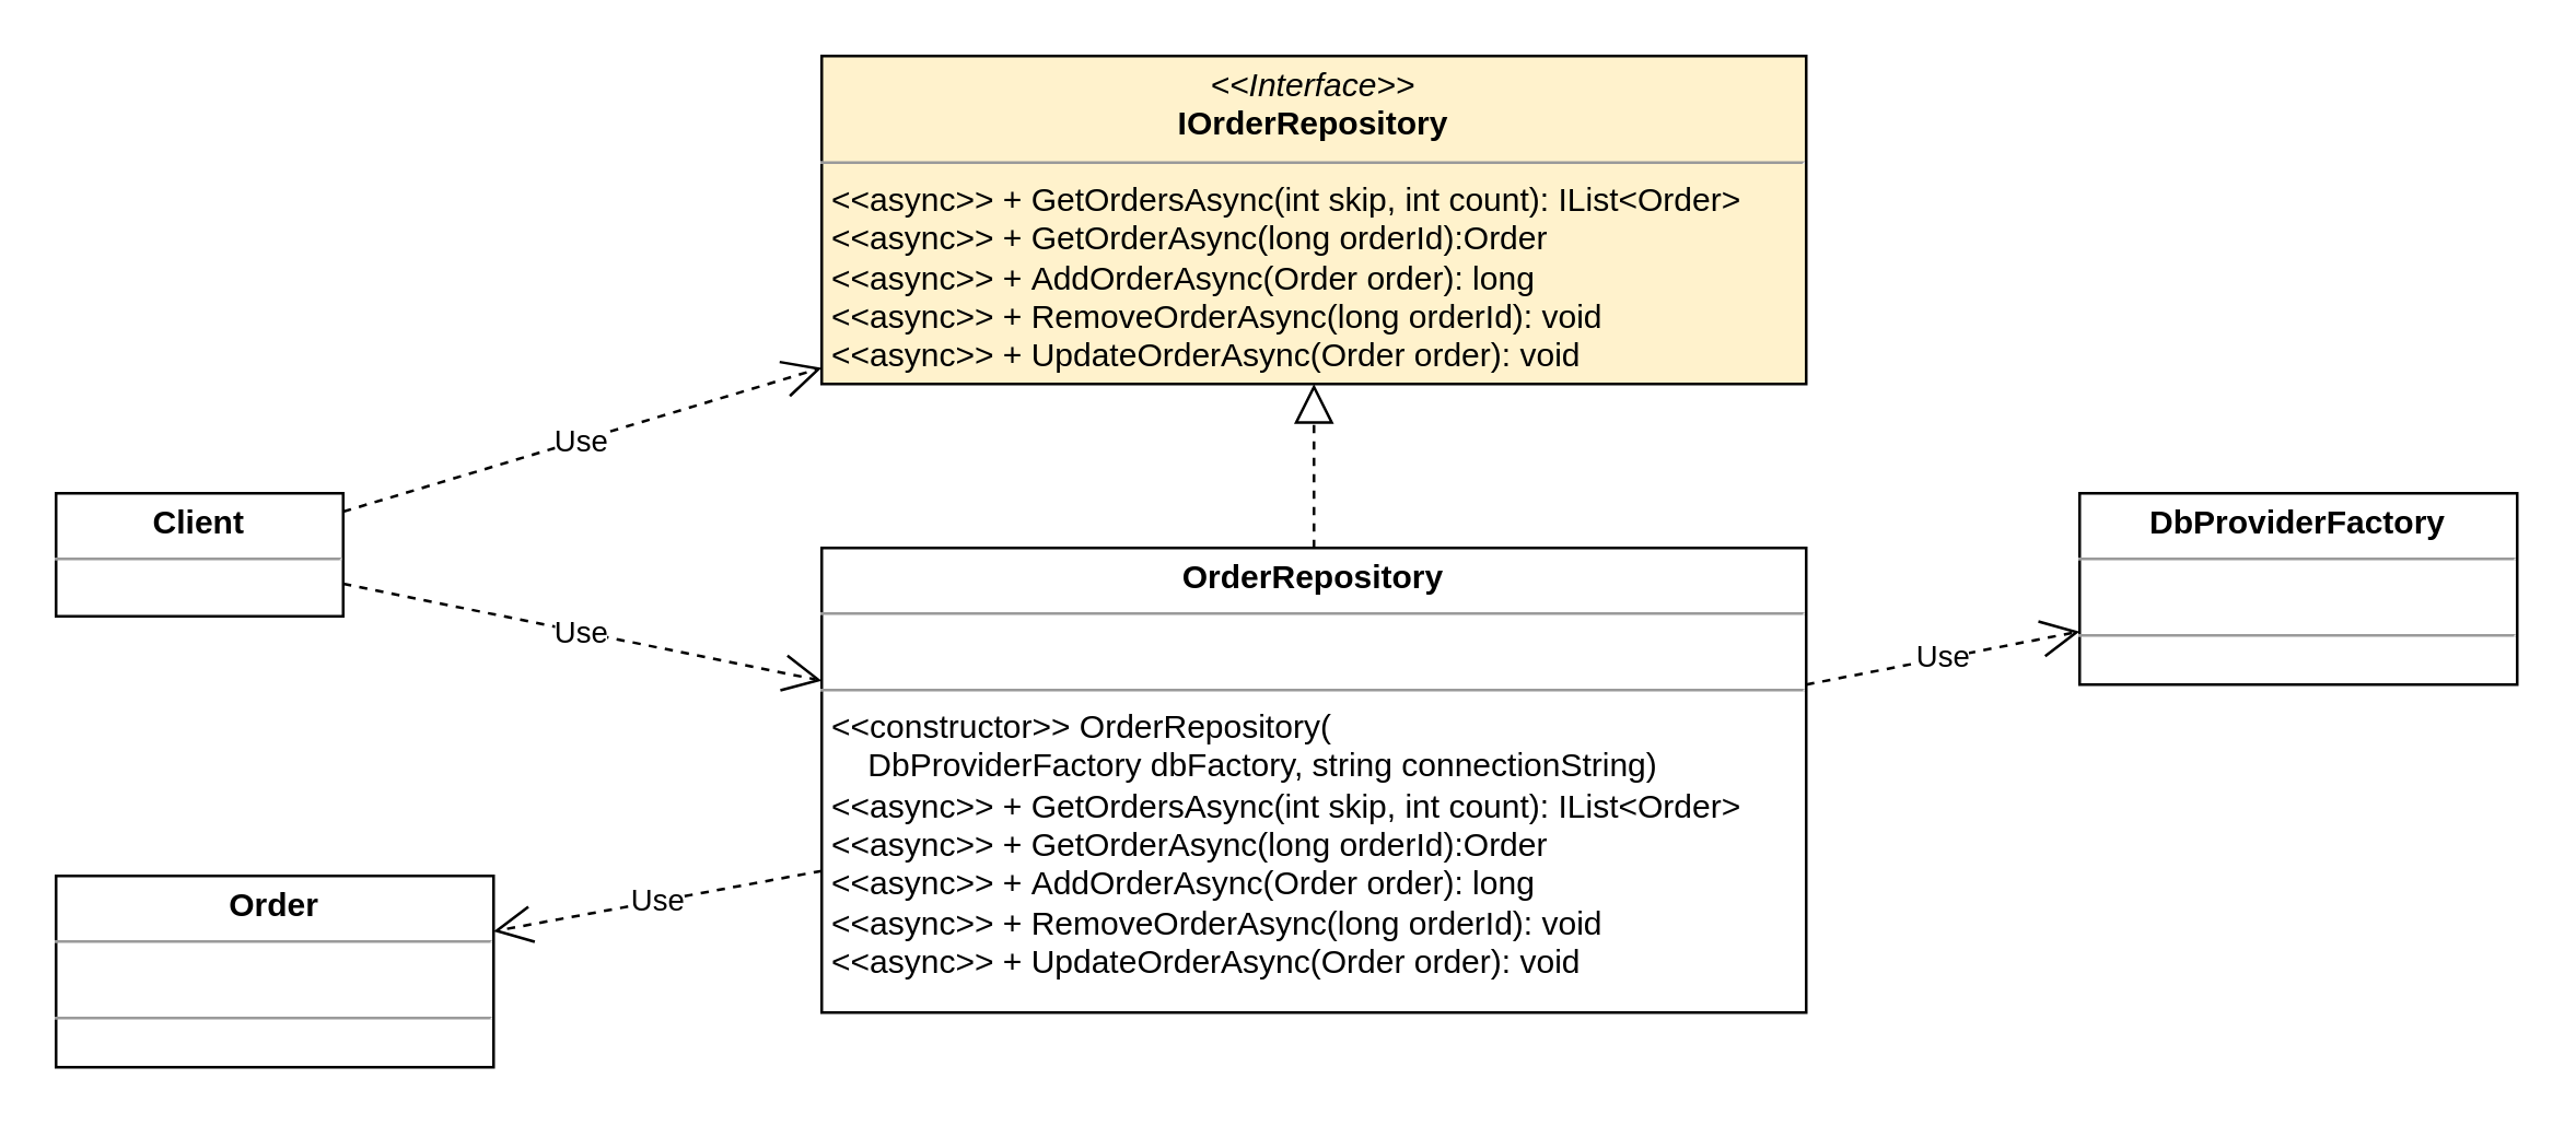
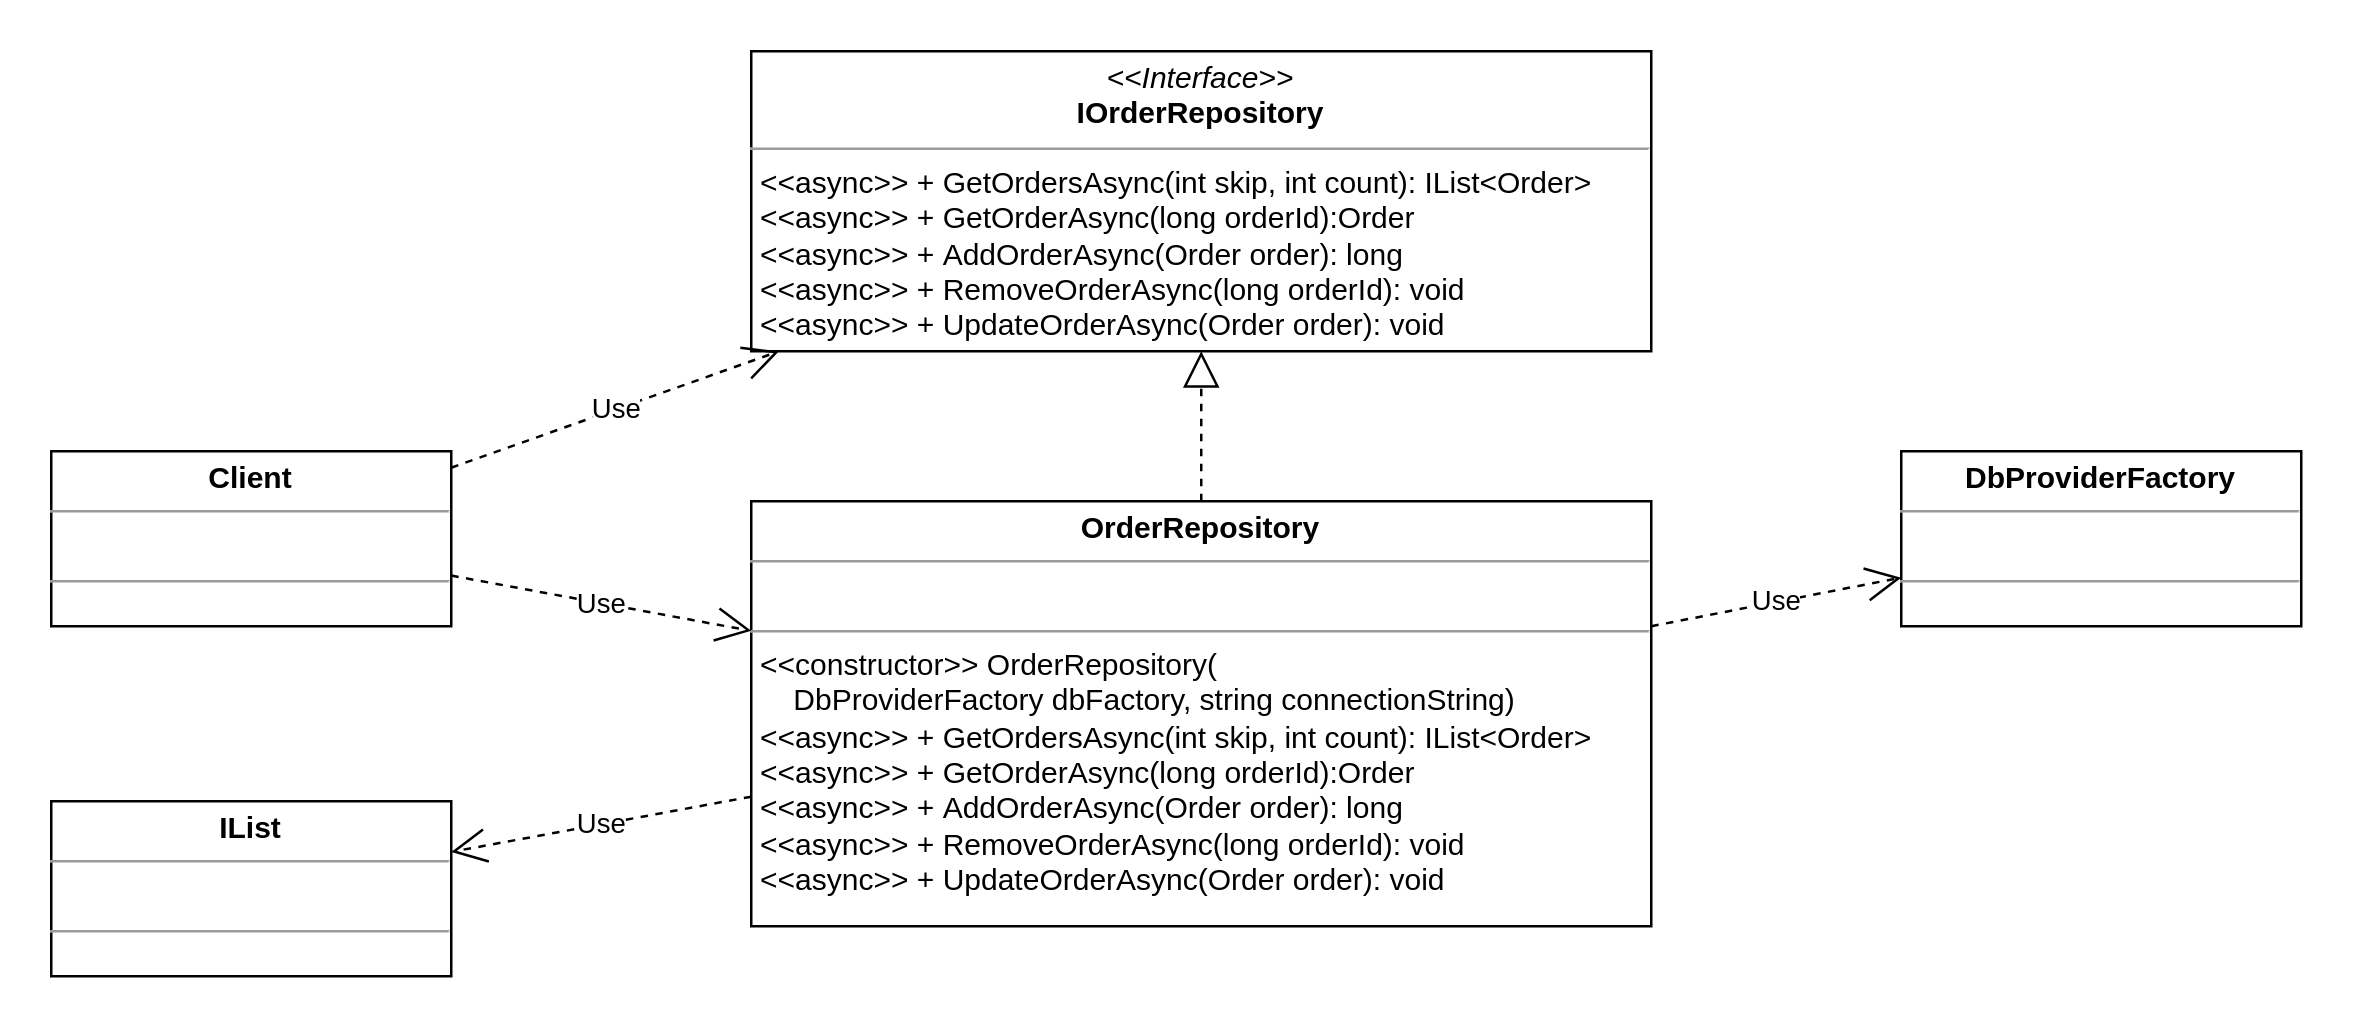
- <mxCell id="3" value="&lt;p style=&quot;margin:0px;margin-top:4px;text-align:center;&quot;&gt;&lt;i&gt;&amp;lt;&amp;lt;Interface&amp;gt;&amp;gt;&lt;/i&gt;&lt;br&gt;&lt;b&gt;IOrderRepository&lt;/b&gt;&lt;br&gt;&lt;/p&gt;&lt;hr size=&quot;1&quot;&gt;&lt;p style=&quot;border-color: var(--border-color); margin: 0px 0px 0px 4px;&quot;&gt;&amp;lt;&amp;lt;async&amp;gt;&amp;gt; +&amp;nbsp;&lt;span style=&quot;border-color: var(--border-color); background-color: initial;&quot;&gt;GetOrdersAsync(int skip, int count): IList&amp;lt;Order&amp;gt;&lt;/span&gt;&lt;/p&gt;&lt;p style=&quot;border-color: var(--border-color); margin: 0px 0px 0px 4px;&quot;&gt;&amp;lt;&amp;lt;async&amp;gt;&amp;gt;&amp;nbsp;+ GetOrderAsync(long orderId):Order&lt;/p&gt;&lt;p style=&quot;border-color: var(--border-color); margin: 0px 0px 0px 4px;&quot;&gt;&amp;lt;&amp;lt;async&amp;gt;&amp;gt; +&amp;nbsp;AddOrderAsync(Order order): long&lt;/p&gt;&lt;p style=&quot;border-color: var(--border-color); margin: 0px 0px 0px 4px;&quot;&gt;&amp;lt;&amp;lt;async&amp;gt;&amp;gt;&amp;nbsp;+&amp;nbsp;RemoveOrderAsync(long orderId): void&lt;/p&gt;&lt;p style=&quot;border-color: var(--border-color); margin: 0px 0px 0px 4px;&quot;&gt;&amp;lt;&amp;lt;async&amp;gt;&amp;gt; + UpdateOrderAsync(Order order): void&lt;/p&gt;" style="verticalAlign=top;align=left;overflow=fill;fontSize=12;fontFamily=Helvetica;html=1;fillColor=#fff2cc;" parent="1" vertex="1"><mxGeometry x="300" y="20" width="360" height="120" as="geometry" /></mxCell>
+ <mxCell id="3" value="&lt;p style=&quot;margin:0px;margin-top:4px;text-align:center;&quot;&gt;&lt;i&gt;&amp;lt;&amp;lt;Interface&amp;gt;&amp;gt;&lt;/i&gt;&lt;br&gt;&lt;b&gt;IOrderRepository&lt;/b&gt;&lt;br&gt;&lt;/p&gt;&lt;hr size=&quot;1&quot;&gt;&lt;p style=&quot;border-color: var(--border-color); margin: 0px 0px 0px 4px;&quot;&gt;&amp;lt;&amp;lt;async&amp;gt;&amp;gt; +&amp;nbsp;&lt;span style=&quot;border-color: var(--border-color); background-color: initial;&quot;&gt;GetOrdersAsync(int skip, int count): IList&amp;lt;Order&amp;gt;&lt;/span&gt;&lt;/p&gt;&lt;p style=&quot;border-color: var(--border-color); margin: 0px 0px 0px 4px;&quot;&gt;&amp;lt;&amp;lt;async&amp;gt;&amp;gt;&amp;nbsp;+ GetOrderAsync(long orderId):Order&lt;/p&gt;&lt;p style=&quot;border-color: var(--border-color); margin: 0px 0px 0px 4px;&quot;&gt;&amp;lt;&amp;lt;async&amp;gt;&amp;gt; +&amp;nbsp;AddOrderAsync(Order order): long&lt;/p&gt;&lt;p style=&quot;border-color: var(--border-color); margin: 0px 0px 0px 4px;&quot;&gt;&amp;lt;&amp;lt;async&amp;gt;&amp;gt;&amp;nbsp;+&amp;nbsp;RemoveOrderAsync(long orderId): void&lt;/p&gt;&lt;p style=&quot;border-color: var(--border-color); margin: 0px 0px 0px 4px;&quot;&gt;&amp;lt;&amp;lt;async&amp;gt;&amp;gt; + UpdateOrderAsync(Order order): void&lt;/p&gt;" style="verticalAlign=top;align=left;overflow=fill;fontSize=12;fontFamily=Helvetica;html=1;" parent="1" vertex="1"><mxGeometry x="300" y="20" width="360" height="120" as="geometry" /></mxCell>
- <mxCell id="7" value="&lt;p style=&quot;margin:0px;margin-top:4px;text-align:center;&quot;&gt;&lt;b&gt;Client&lt;/b&gt;&lt;/p&gt;&lt;hr size=&quot;1&quot;&gt;&lt;p style=&quot;margin:0px;margin-left:4px;&quot;&gt;&lt;br&gt;&lt;/p&gt;&lt;hr size=&quot;1&quot;&gt;&lt;p style=&quot;margin:0px;margin-left:4px;&quot;&gt;&lt;br&gt;&lt;/p&gt;" style="verticalAlign=top;align=left;overflow=fill;fontSize=12;fontFamily=Helvetica;html=1;whiteSpace=wrap;" parent="1" vertex="1"><mxGeometry x="20" y="180" width="105" height="45" as="geometry" /></mxCell>
+ <mxCell id="7" value="&lt;p style=&quot;margin:0px;margin-top:4px;text-align:center;&quot;&gt;&lt;b&gt;Client&lt;/b&gt;&lt;/p&gt;&lt;hr size=&quot;1&quot;&gt;&lt;p style=&quot;margin:0px;margin-left:4px;&quot;&gt;&lt;br&gt;&lt;/p&gt;&lt;hr size=&quot;1&quot;&gt;&lt;p style=&quot;margin:0px;margin-left:4px;&quot;&gt;&lt;br&gt;&lt;/p&gt;" style="verticalAlign=top;align=left;overflow=fill;fontSize=12;fontFamily=Helvetica;html=1;whiteSpace=wrap;" parent="1" vertex="1"><mxGeometry x="20" y="180" width="160" height="70" as="geometry" /></mxCell>
- <mxCell id="5" value="&lt;p style=&quot;margin:0px;margin-top:4px;text-align:center;&quot;&gt;&lt;b&gt;Order&lt;/b&gt;&lt;/p&gt;&lt;hr size=&quot;1&quot;&gt;&lt;p style=&quot;margin:0px;margin-left:4px;&quot;&gt;&lt;br&gt;&lt;/p&gt;&lt;hr size=&quot;1&quot;&gt;&lt;p style=&quot;margin:0px;margin-left:4px;&quot;&gt;&lt;br&gt;&lt;/p&gt;" style="verticalAlign=top;align=left;overflow=fill;fontSize=12;fontFamily=Helvetica;html=1;whiteSpace=wrap;" parent="1" vertex="1"><mxGeometry x="20" y="320" width="160" height="70" as="geometry" /></mxCell>
+ <mxCell id="5" value="&lt;p style=&quot;margin:0px;margin-top:4px;text-align:center;&quot;&gt;&lt;b&gt;IList&lt;/b&gt;&lt;/p&gt;&lt;hr size=&quot;1&quot;&gt;&lt;p style=&quot;margin:0px;margin-left:4px;&quot;&gt;&lt;br&gt;&lt;/p&gt;&lt;hr size=&quot;1&quot;&gt;&lt;p style=&quot;margin:0px;margin-left:4px;&quot;&gt;&lt;br&gt;&lt;/p&gt;" style="verticalAlign=top;align=left;overflow=fill;fontSize=12;fontFamily=Helvetica;html=1;whiteSpace=wrap;" parent="1" vertex="1"><mxGeometry x="20" y="320" width="160" height="70" as="geometry" /></mxCell>
